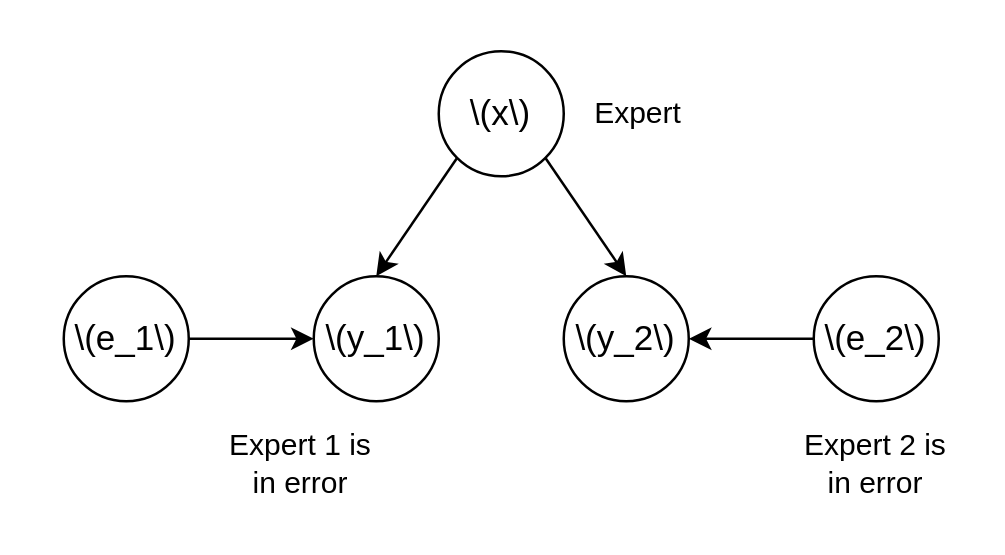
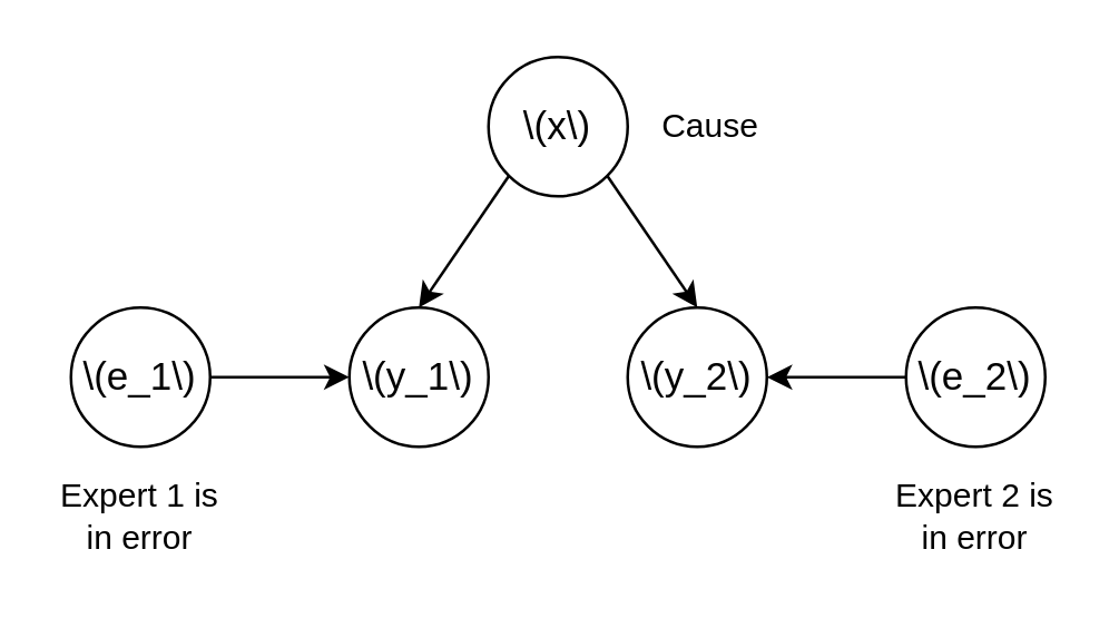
- <mxCell id="11" value="Expert" style="text;html=1;strokeColor=none;fillColor=none;align=center;verticalAlign=middle;whiteSpace=wrap;rounded=0;" vertex="1" parent="1"><mxGeometry x="225" y="30" width="60" height="30" as="geometry" /></mxCell>
+ <mxCell id="11" value="Cause" style="text;html=1;strokeColor=none;fillColor=none;align=center;verticalAlign=middle;whiteSpace=wrap;rounded=0;" vertex="1" parent="1"><mxGeometry x="225" y="30" width="60" height="30" as="geometry" /></mxCell>
- <mxCell id="12" value="Expert 1 is in error" style="text;html=1;strokeColor=none;fillColor=none;align=center;verticalAlign=middle;whiteSpace=wrap;rounded=0;" vertex="1" parent="1"><mxGeometry x="90" y="170" width="60" height="30" as="geometry" /></mxCell>
+ <mxCell id="12" value="Expert 1 is in error" style="text;html=1;strokeColor=none;fillColor=none;align=center;verticalAlign=middle;whiteSpace=wrap;rounded=0;" vertex="1" parent="1"><mxGeometry x="20" y="170" width="60" height="30" as="geometry" /></mxCell>
